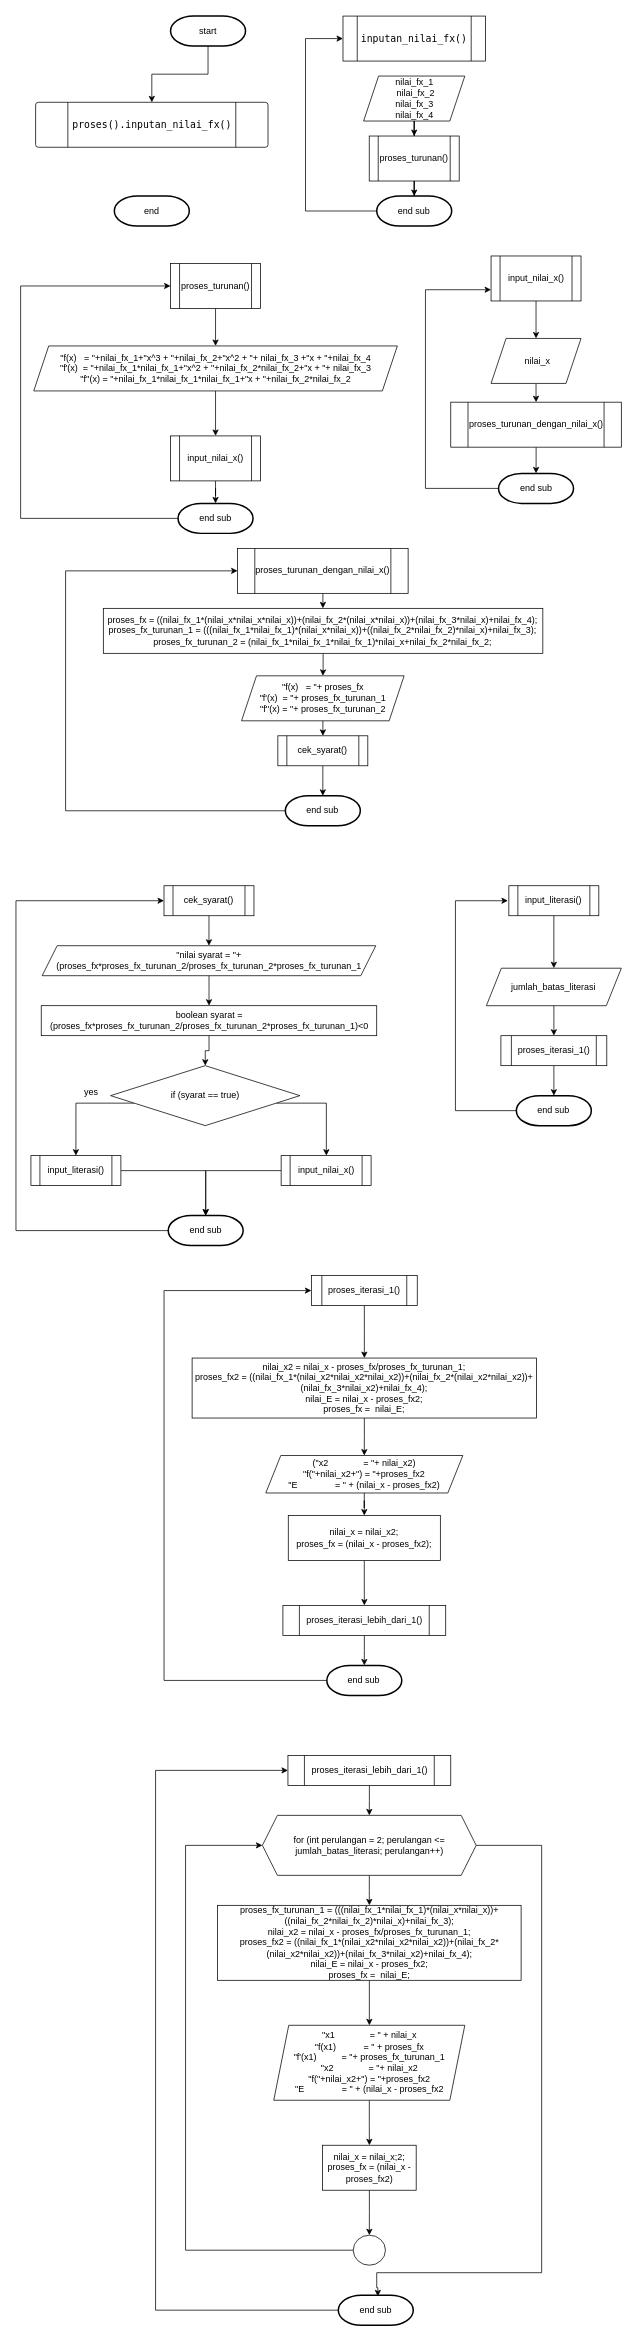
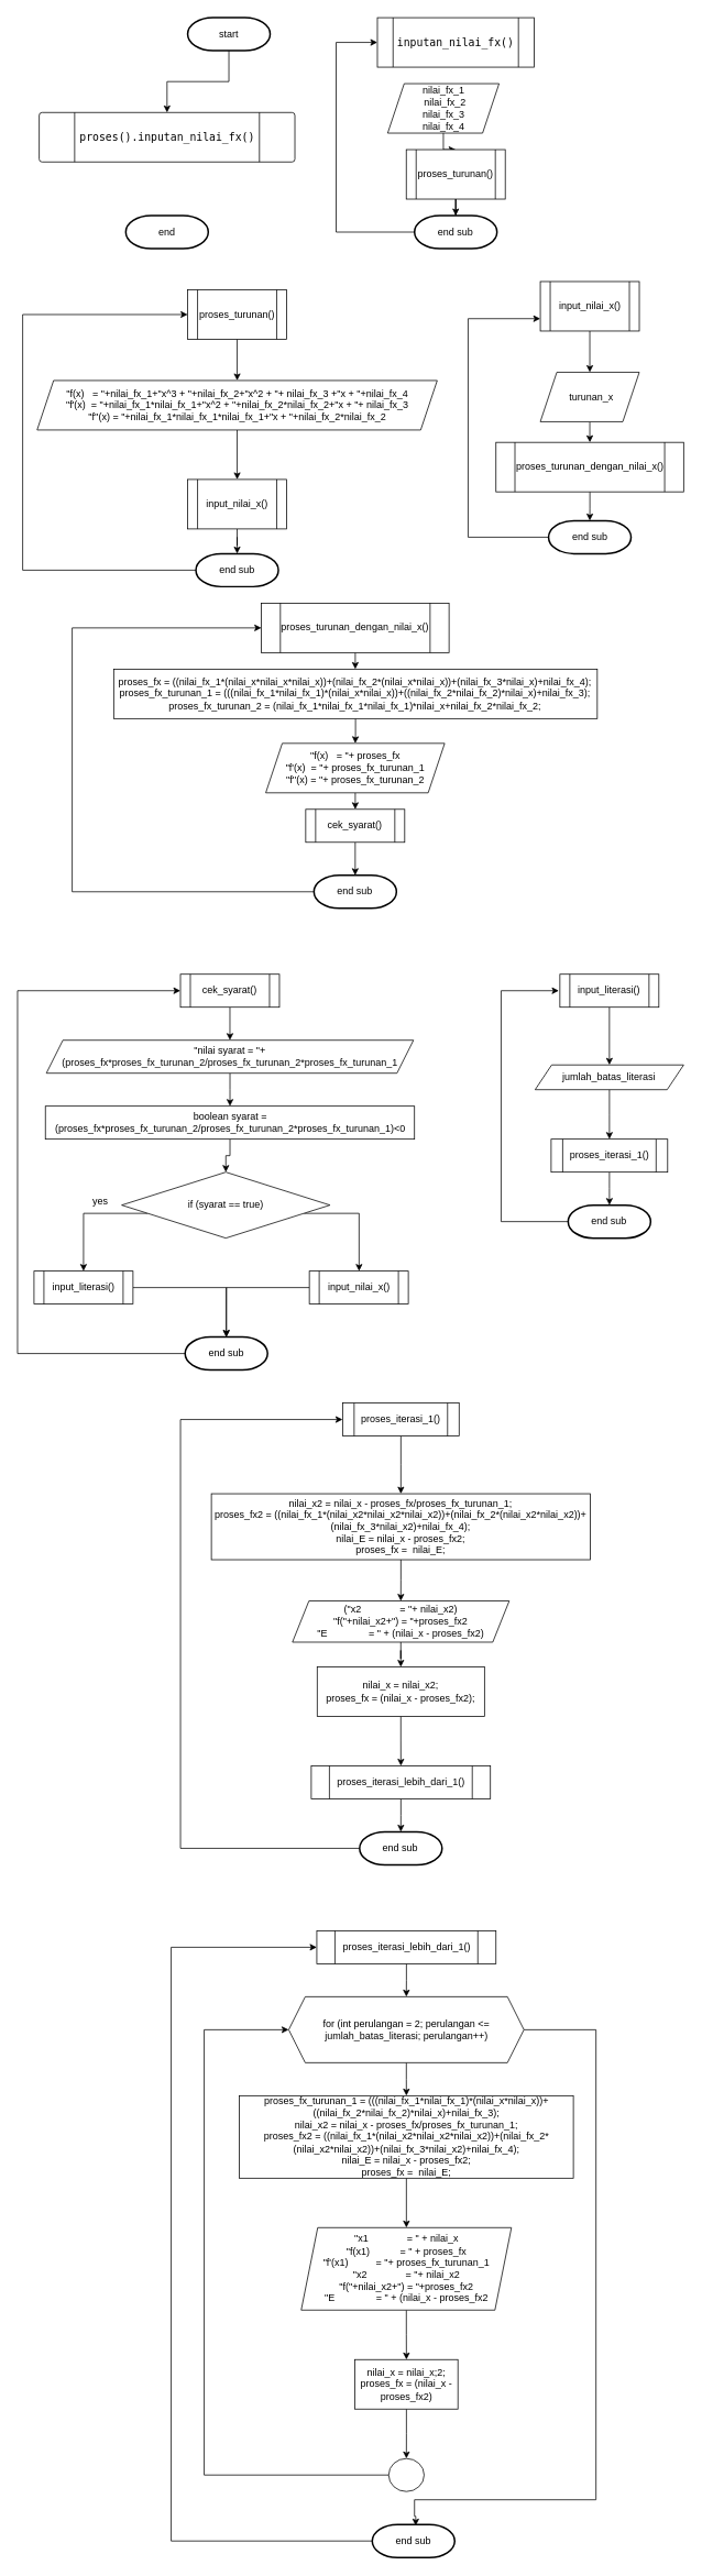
- <mxCell id="9" value="&lt;font color=&quot;#000000&quot;&gt;nilai_fx_1&lt;br&gt;&amp;nbsp;nilai_fx_2&lt;br&gt;nilai_fx_3&lt;br&gt;nilai_fx_4&lt;br&gt;&lt;/font&gt;" style="shape=parallelogram;perimeter=parallelogramPerimeter;whiteSpace=wrap;html=1;fixedSize=1;fontColor=#FFFFFF;" vertex="1" parent="1"><mxGeometry x="484.5" y="100" width="135" height="60" as="geometry" /></mxCell>
+ <mxCell id="9" value="&lt;font color=&quot;#000000&quot;&gt;nilai_fx_1&lt;br&gt;&amp;nbsp;nilai_fx_2&lt;br&gt;nilai_fx_3&lt;br&gt;nilai_fx_4&lt;br&gt;&lt;/font&gt;" style="shape=parallelogram;perimeter=parallelogramPerimeter;whiteSpace=wrap;html=1;fixedSize=1;fontColor=#FFFFFF;" vertex="1" parent="1"><mxGeometry x="469.5" y="100" width="135" height="60" as="geometry" /></mxCell>
- <mxCell id="25" value="&amp;nbsp;&lt;font&gt;nilai_x&lt;/font&gt;" style="shape=parallelogram;perimeter=parallelogramPerimeter;whiteSpace=wrap;html=1;fixedSize=1;fontColor=#000000;fillColor=#FFFFFF;" vertex="1" parent="1"><mxGeometry x="654.5" y="450" width="120" height="60" as="geometry" /></mxCell>
+ <mxCell id="25" value="&amp;nbsp;&lt;font&gt;turunan_x&lt;/font&gt;" style="shape=parallelogram;perimeter=parallelogramPerimeter;whiteSpace=wrap;html=1;fixedSize=1;fontColor=#000000;fillColor=#FFFFFF;" vertex="1" parent="1"><mxGeometry x="654.5" y="450" width="120" height="60" as="geometry" /></mxCell>
- <mxCell id="59" value="jumlah_batas_literasi" style="shape=parallelogram;perimeter=parallelogramPerimeter;whiteSpace=wrap;html=1;fixedSize=1;fillColor=#FFFFFF;fontColor=#000000;" vertex="1" parent="1"><mxGeometry x="648.25" y="1290" width="180" height="50" as="geometry" /></mxCell>
+ <mxCell id="59" value="jumlah_batas_literasi" style="shape=parallelogram;perimeter=parallelogramPerimeter;whiteSpace=wrap;html=1;fixedSize=1;fillColor=#FFFFFF;fontColor=#000000;" vertex="1" parent="1"><mxGeometry x="648.25" y="1290" width="180" height="30" as="geometry" /></mxCell>
